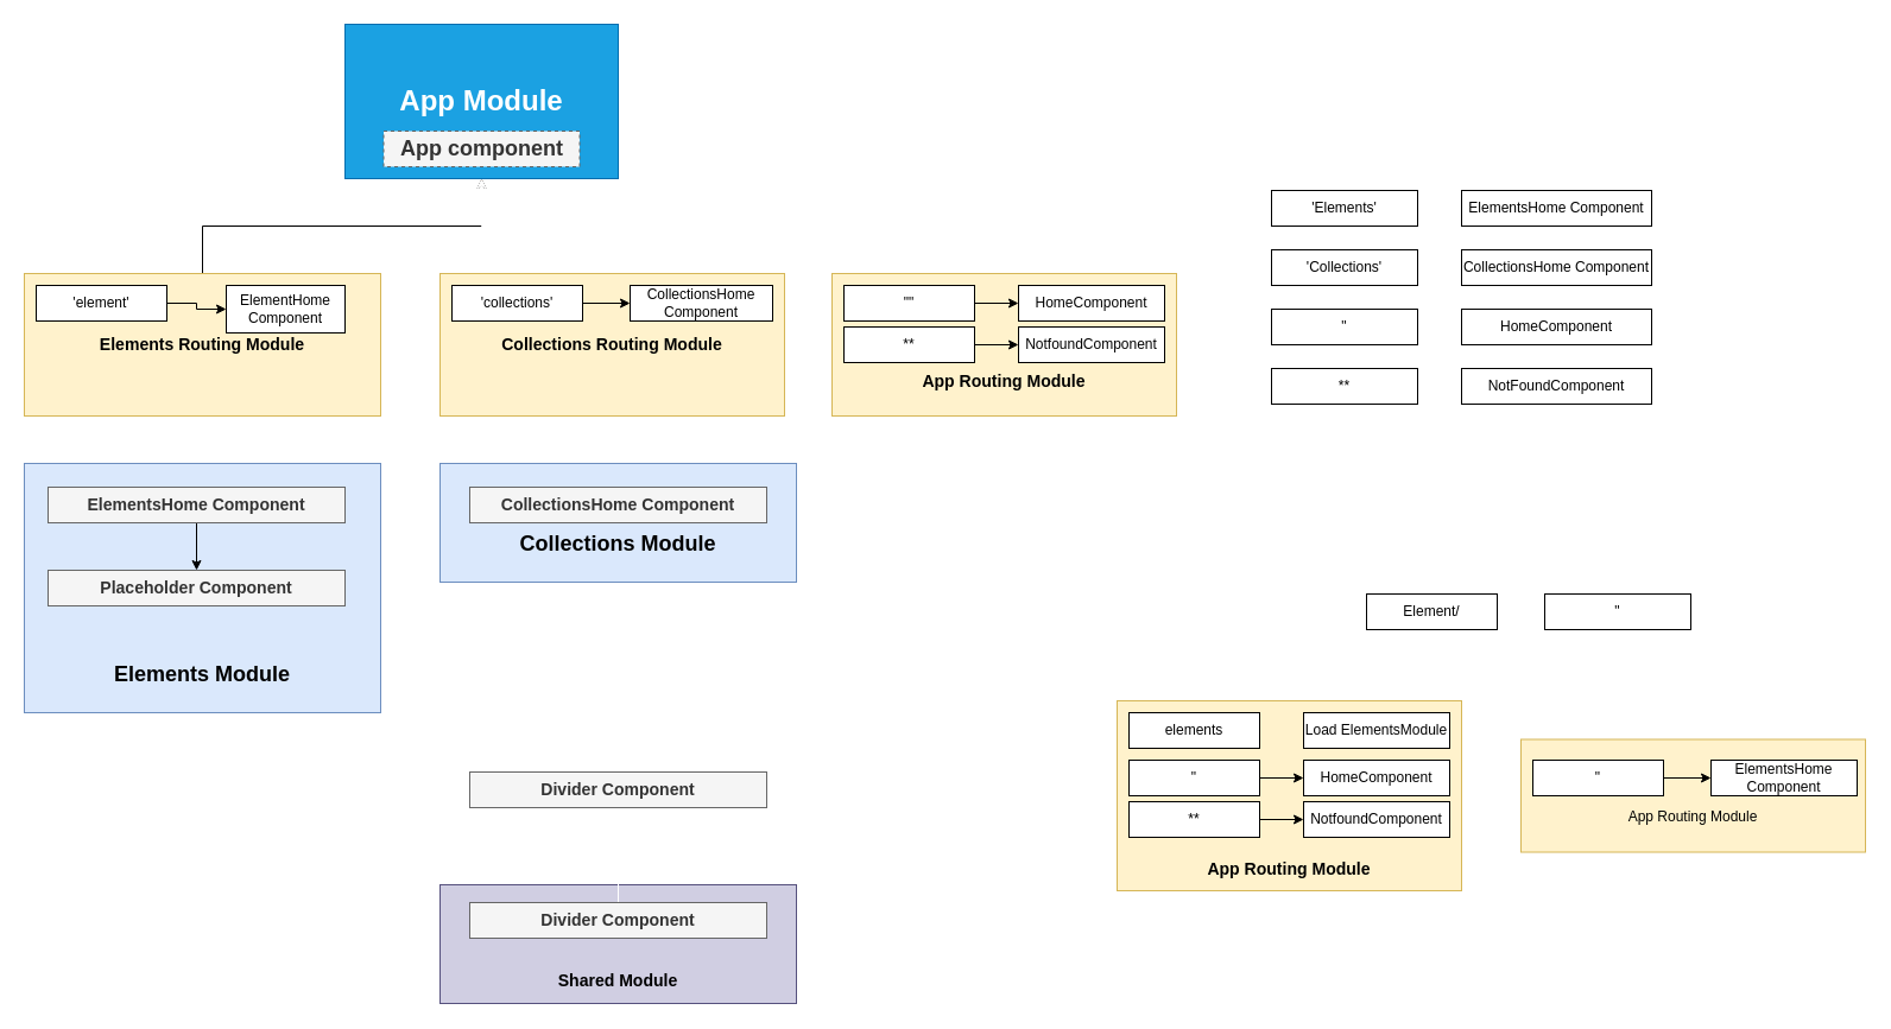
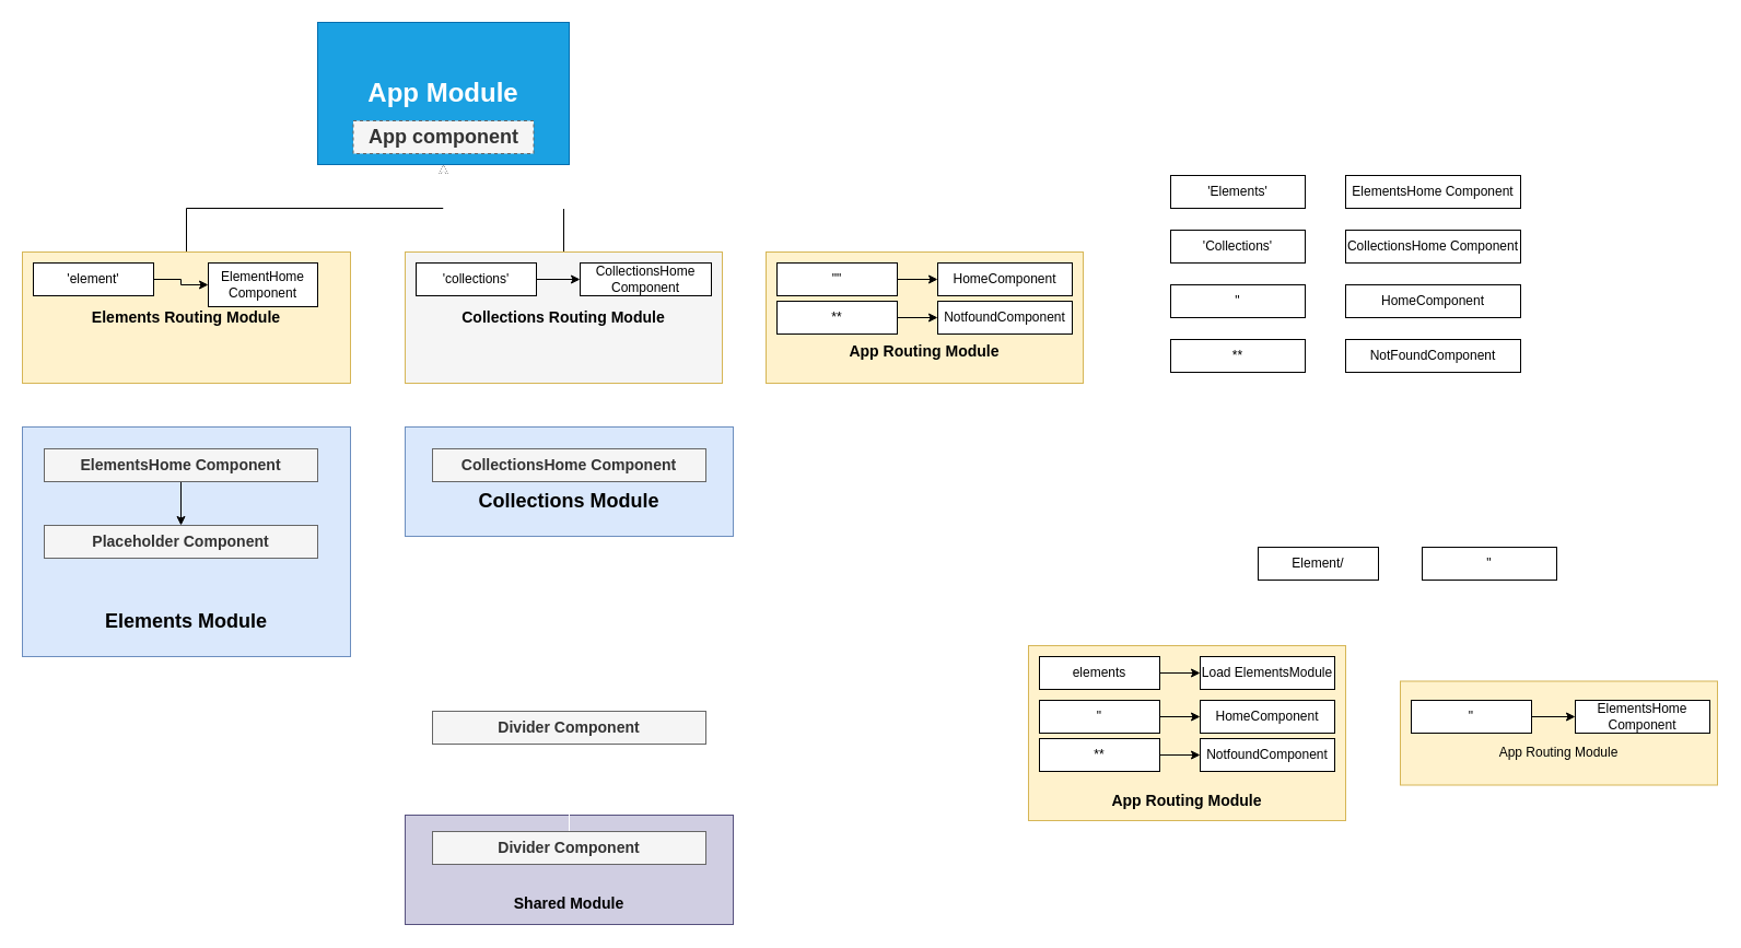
+ <mxCell id="4" style="edgeStyle=orthogonalEdgeStyle;rounded=0;orthogonalLoop=1;jettySize=auto;html=1;entryX=0.5;entryY=1;entryDx=0;entryDy=0;" parent="1" source="5" target="7" edge="1"><mxGeometry relative="1" as="geometry"><Array as="points"><mxPoint x="515" y="190" /><mxPoint x="405" y="190" /></Array></mxGeometry></mxCell>
- <mxCell id="5" value="&lt;h3&gt;&lt;font color=&quot;#000000&quot;&gt;Collections Routing Module&lt;/font&gt;&lt;/h3&gt;" style="rounded=0;whiteSpace=wrap;html=1;fillColor=#fff2cc;strokeColor=#d6b656;" parent="1" vertex="1"><mxGeometry x="370" y="230" width="290" height="120" as="geometry" /></mxCell>
+ <mxCell id="5" value="&lt;h3&gt;&lt;font color=&quot;#000000&quot;&gt;Collections Routing Module&lt;/font&gt;&lt;/h3&gt;" style="rounded=0;whiteSpace=wrap;html=1;fillColor=#f5f5f5;strokeColor=#d6b656;" parent="1" vertex="1"><mxGeometry x="370" y="230" width="290" height="120" as="geometry" /></mxCell>
+ <mxCell id="53" value="" style="edgeStyle=orthogonalEdgeStyle;rounded=0;orthogonalLoop=1;jettySize=auto;html=1;strokeColor=#000000;" parent="1" source="54" target="55" edge="1"><mxGeometry relative="1" as="geometry" /></mxCell>
